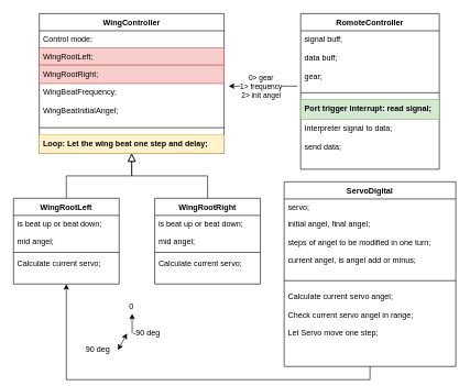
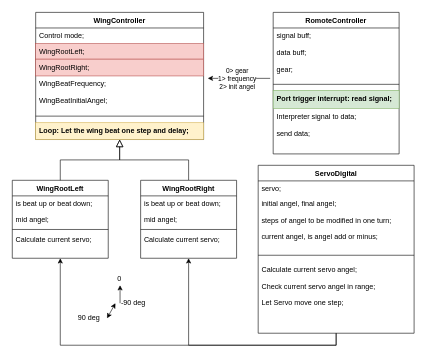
+ <mxCell id="17" style="edgeStyle=orthogonalEdgeStyle;rounded=0;orthogonalLoop=1;jettySize=auto;html=1;exitX=0.5;exitY=1;exitDx=0;exitDy=0;entryX=0.5;entryY=1;entryDx=0;entryDy=0;" edge="1" parent="1" source="19" target="24"><mxGeometry relative="1" as="geometry" /></mxCell>
